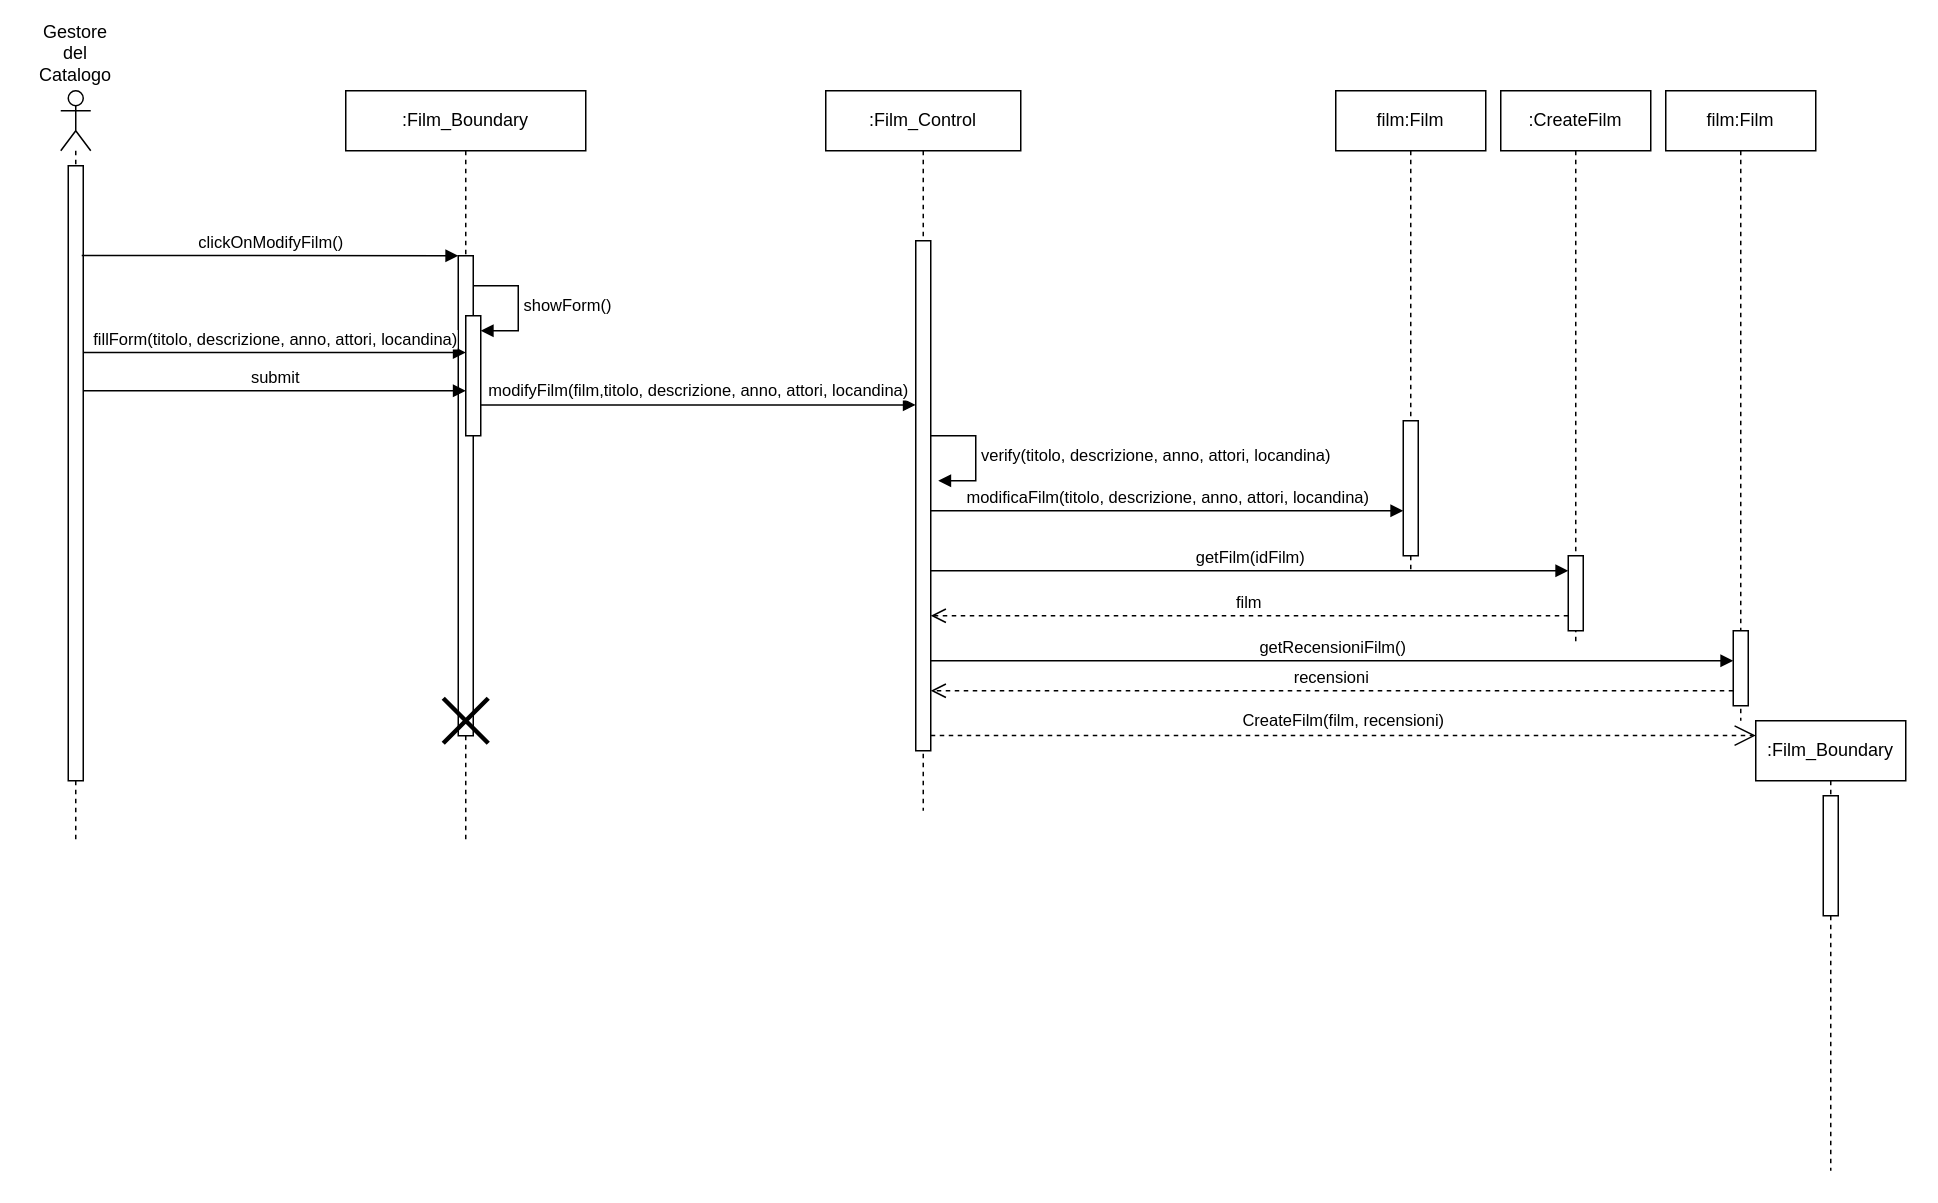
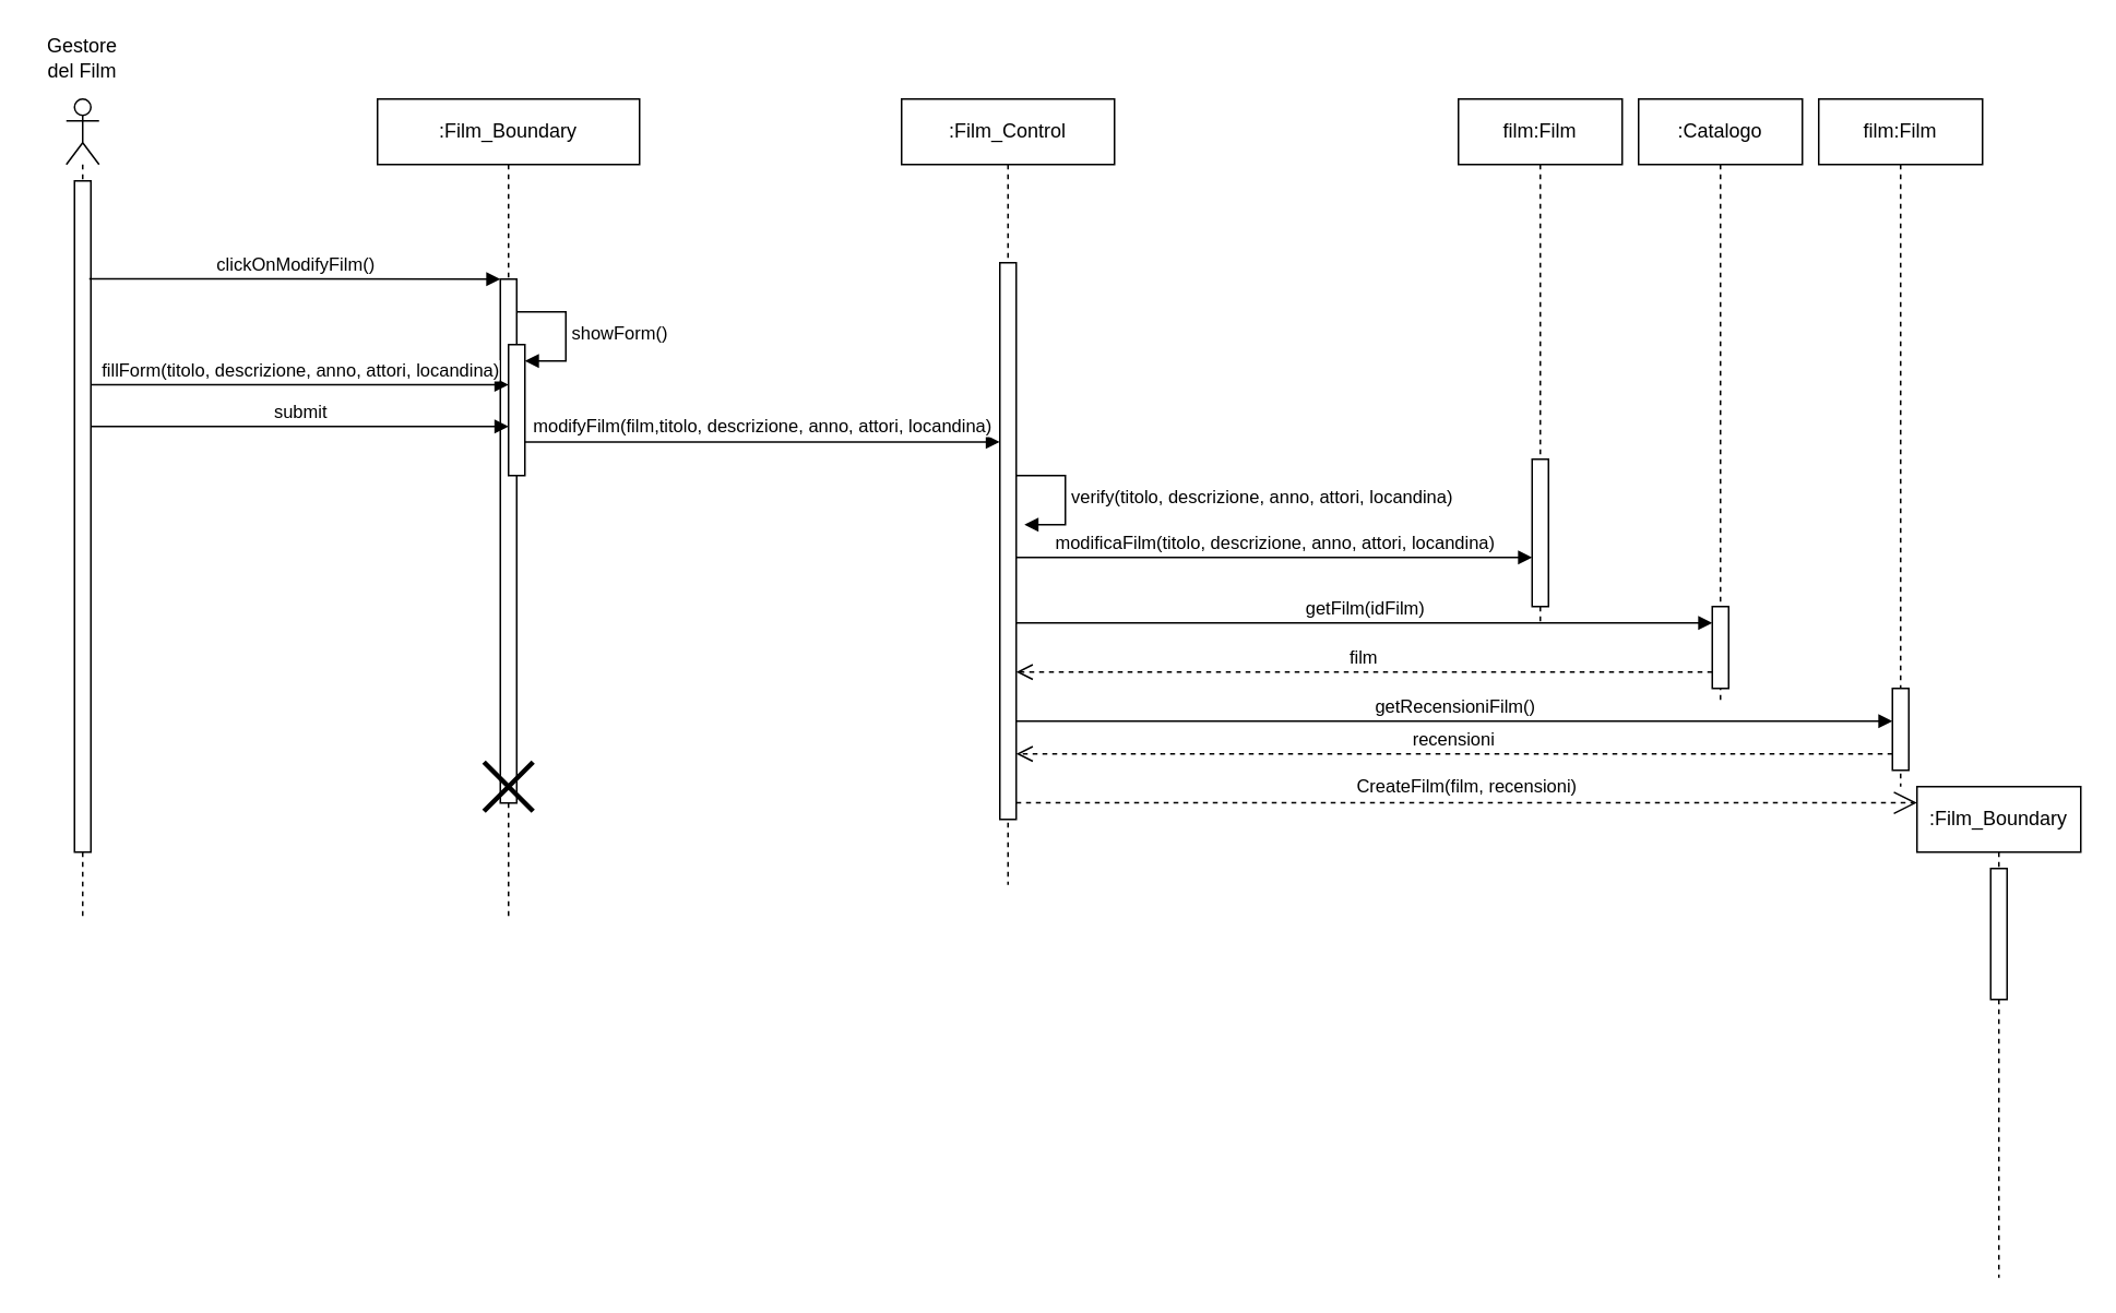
- <mxCell id="4" value="Gestore del Catalogo" style="text;html=1;align=center;verticalAlign=middle;whiteSpace=wrap;rounded=0;" vertex="1" parent="1"><mxGeometry x="20" y="20" width="60" height="30" as="geometry" /></mxCell>
+ <mxCell id="4" value="Gestore del Film" style="text;html=1;align=center;verticalAlign=middle;whiteSpace=wrap;rounded=0;" vertex="1" parent="1"><mxGeometry x="20" y="20" width="60" height="30" as="geometry" /></mxCell>
- <mxCell id="22" value=":CreateFilm" style="shape=umlLifeline;perimeter=lifelinePerimeter;whiteSpace=wrap;html=1;container=1;dropTarget=0;collapsible=0;recursiveResize=0;outlineConnect=0;portConstraint=eastwest;newEdgeStyle={&quot;curved&quot;:0,&quot;rounded&quot;:0};" vertex="1" parent="1"><mxGeometry x="1000" y="60" width="100" height="370" as="geometry" /></mxCell>
+ <mxCell id="22" value=":Catalogo" style="shape=umlLifeline;perimeter=lifelinePerimeter;whiteSpace=wrap;html=1;container=1;dropTarget=0;collapsible=0;recursiveResize=0;outlineConnect=0;portConstraint=eastwest;newEdgeStyle={&quot;curved&quot;:0,&quot;rounded&quot;:0};" vertex="1" parent="1"><mxGeometry x="1000" y="60" width="100" height="370" as="geometry" /></mxCell>
